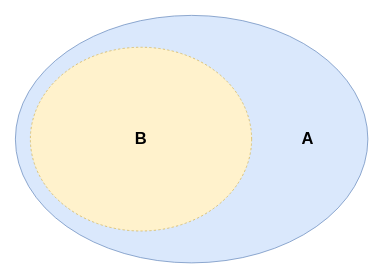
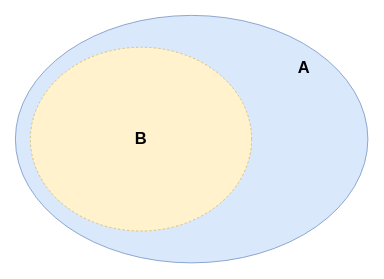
- <mxCell id="4" value="A" style="text;html=1;align=center;verticalAlign=middle;whiteSpace=wrap;rounded=0;fontSize=22;fontStyle=1" vertex="1" parent="1"><mxGeometry x="380" y="170" width="60" height="30" as="geometry" /></mxCell>
+ <mxCell id="4" value="A" style="text;html=1;align=center;verticalAlign=middle;whiteSpace=wrap;rounded=0;fontSize=22;fontStyle=1" vertex="1" parent="1"><mxGeometry x="375" y="75" width="60" height="30" as="geometry" /></mxCell>
